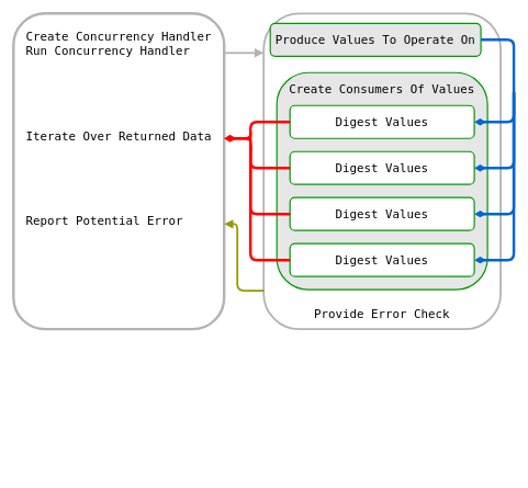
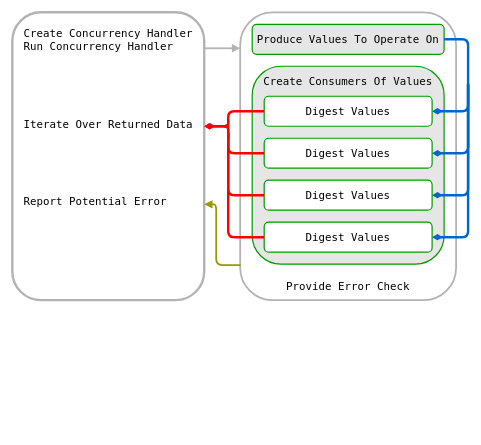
- <mxCell id="3" value="&lt;div style=&quot;text-align: left&quot;&gt;Produce Values To Operate On&lt;/div&gt;" style="rounded=1;fillColor=#E6E6E6;strokeColor=#009900;shadow=0;gradientColor=none;fontStyle=0;html=1;fontFamily=&quot;Lucida Console&quot;, Monaco, monospace;fontSize=18;strokeWidth=2;whiteSpace=wrap;gradientDirection=south;" vertex="1" parent="1"><mxGeometry x="410" y="35" width="320" height="50" as="geometry" /></mxCell>
+ <mxCell id="3" value="&lt;div style=&quot;text-align: left&quot;&gt;Produce Values To Operate On&lt;/div&gt;" style="rounded=1;fillColor=#E6E6E6;strokeColor=#009900;shadow=0;gradientColor=none;fontStyle=0;html=1;fontFamily=&quot;Lucida Console&quot;, Monaco, monospace;fontSize=18;strokeWidth=2;whiteSpace=wrap;gradientDirection=south;" vertex="1" parent="1"><mxGeometry x="420" y="40" width="320" height="50" as="geometry" /></mxCell>
